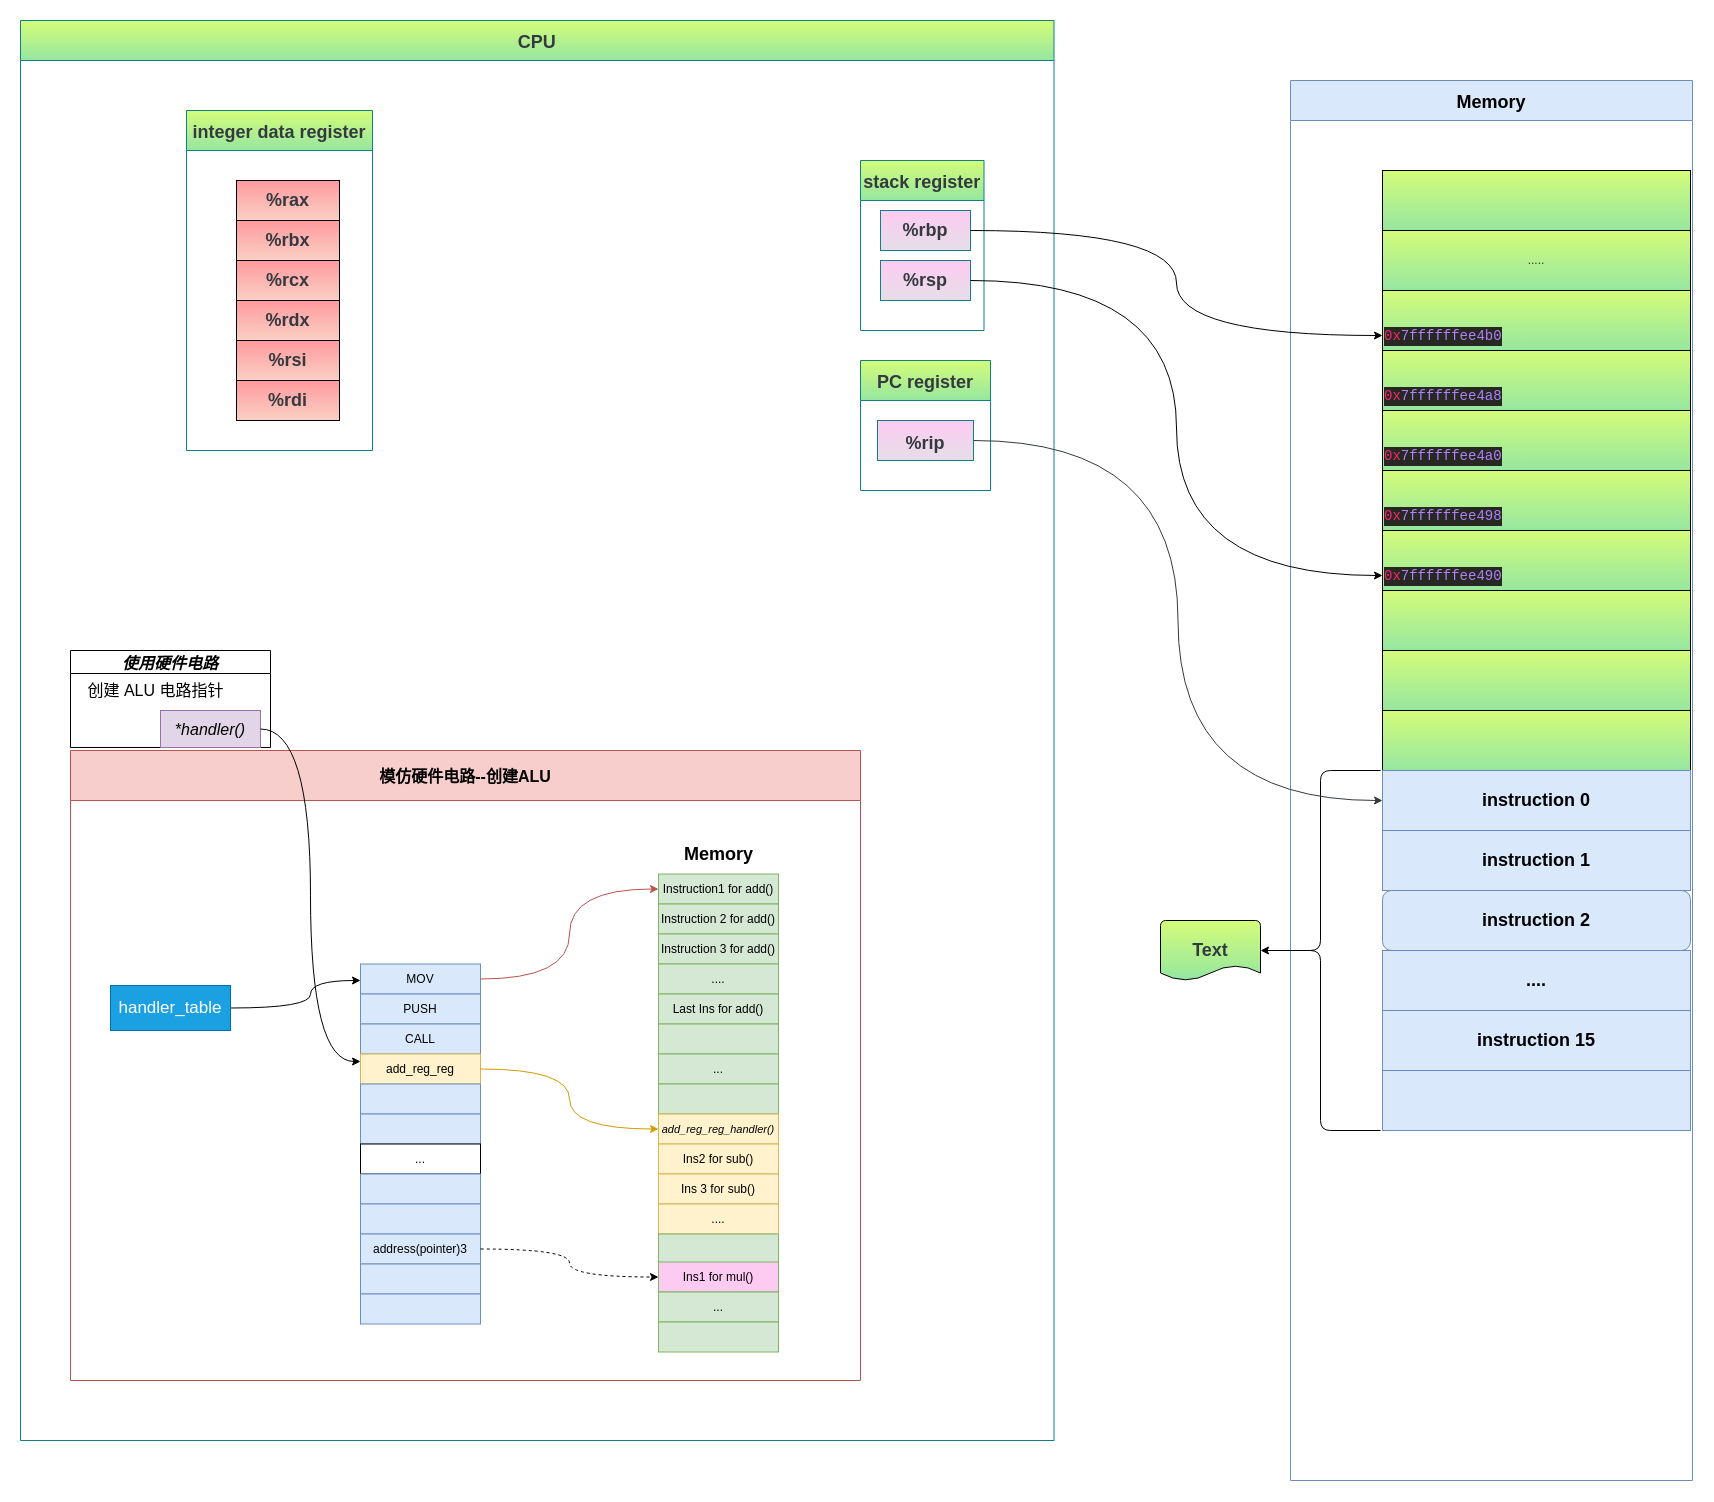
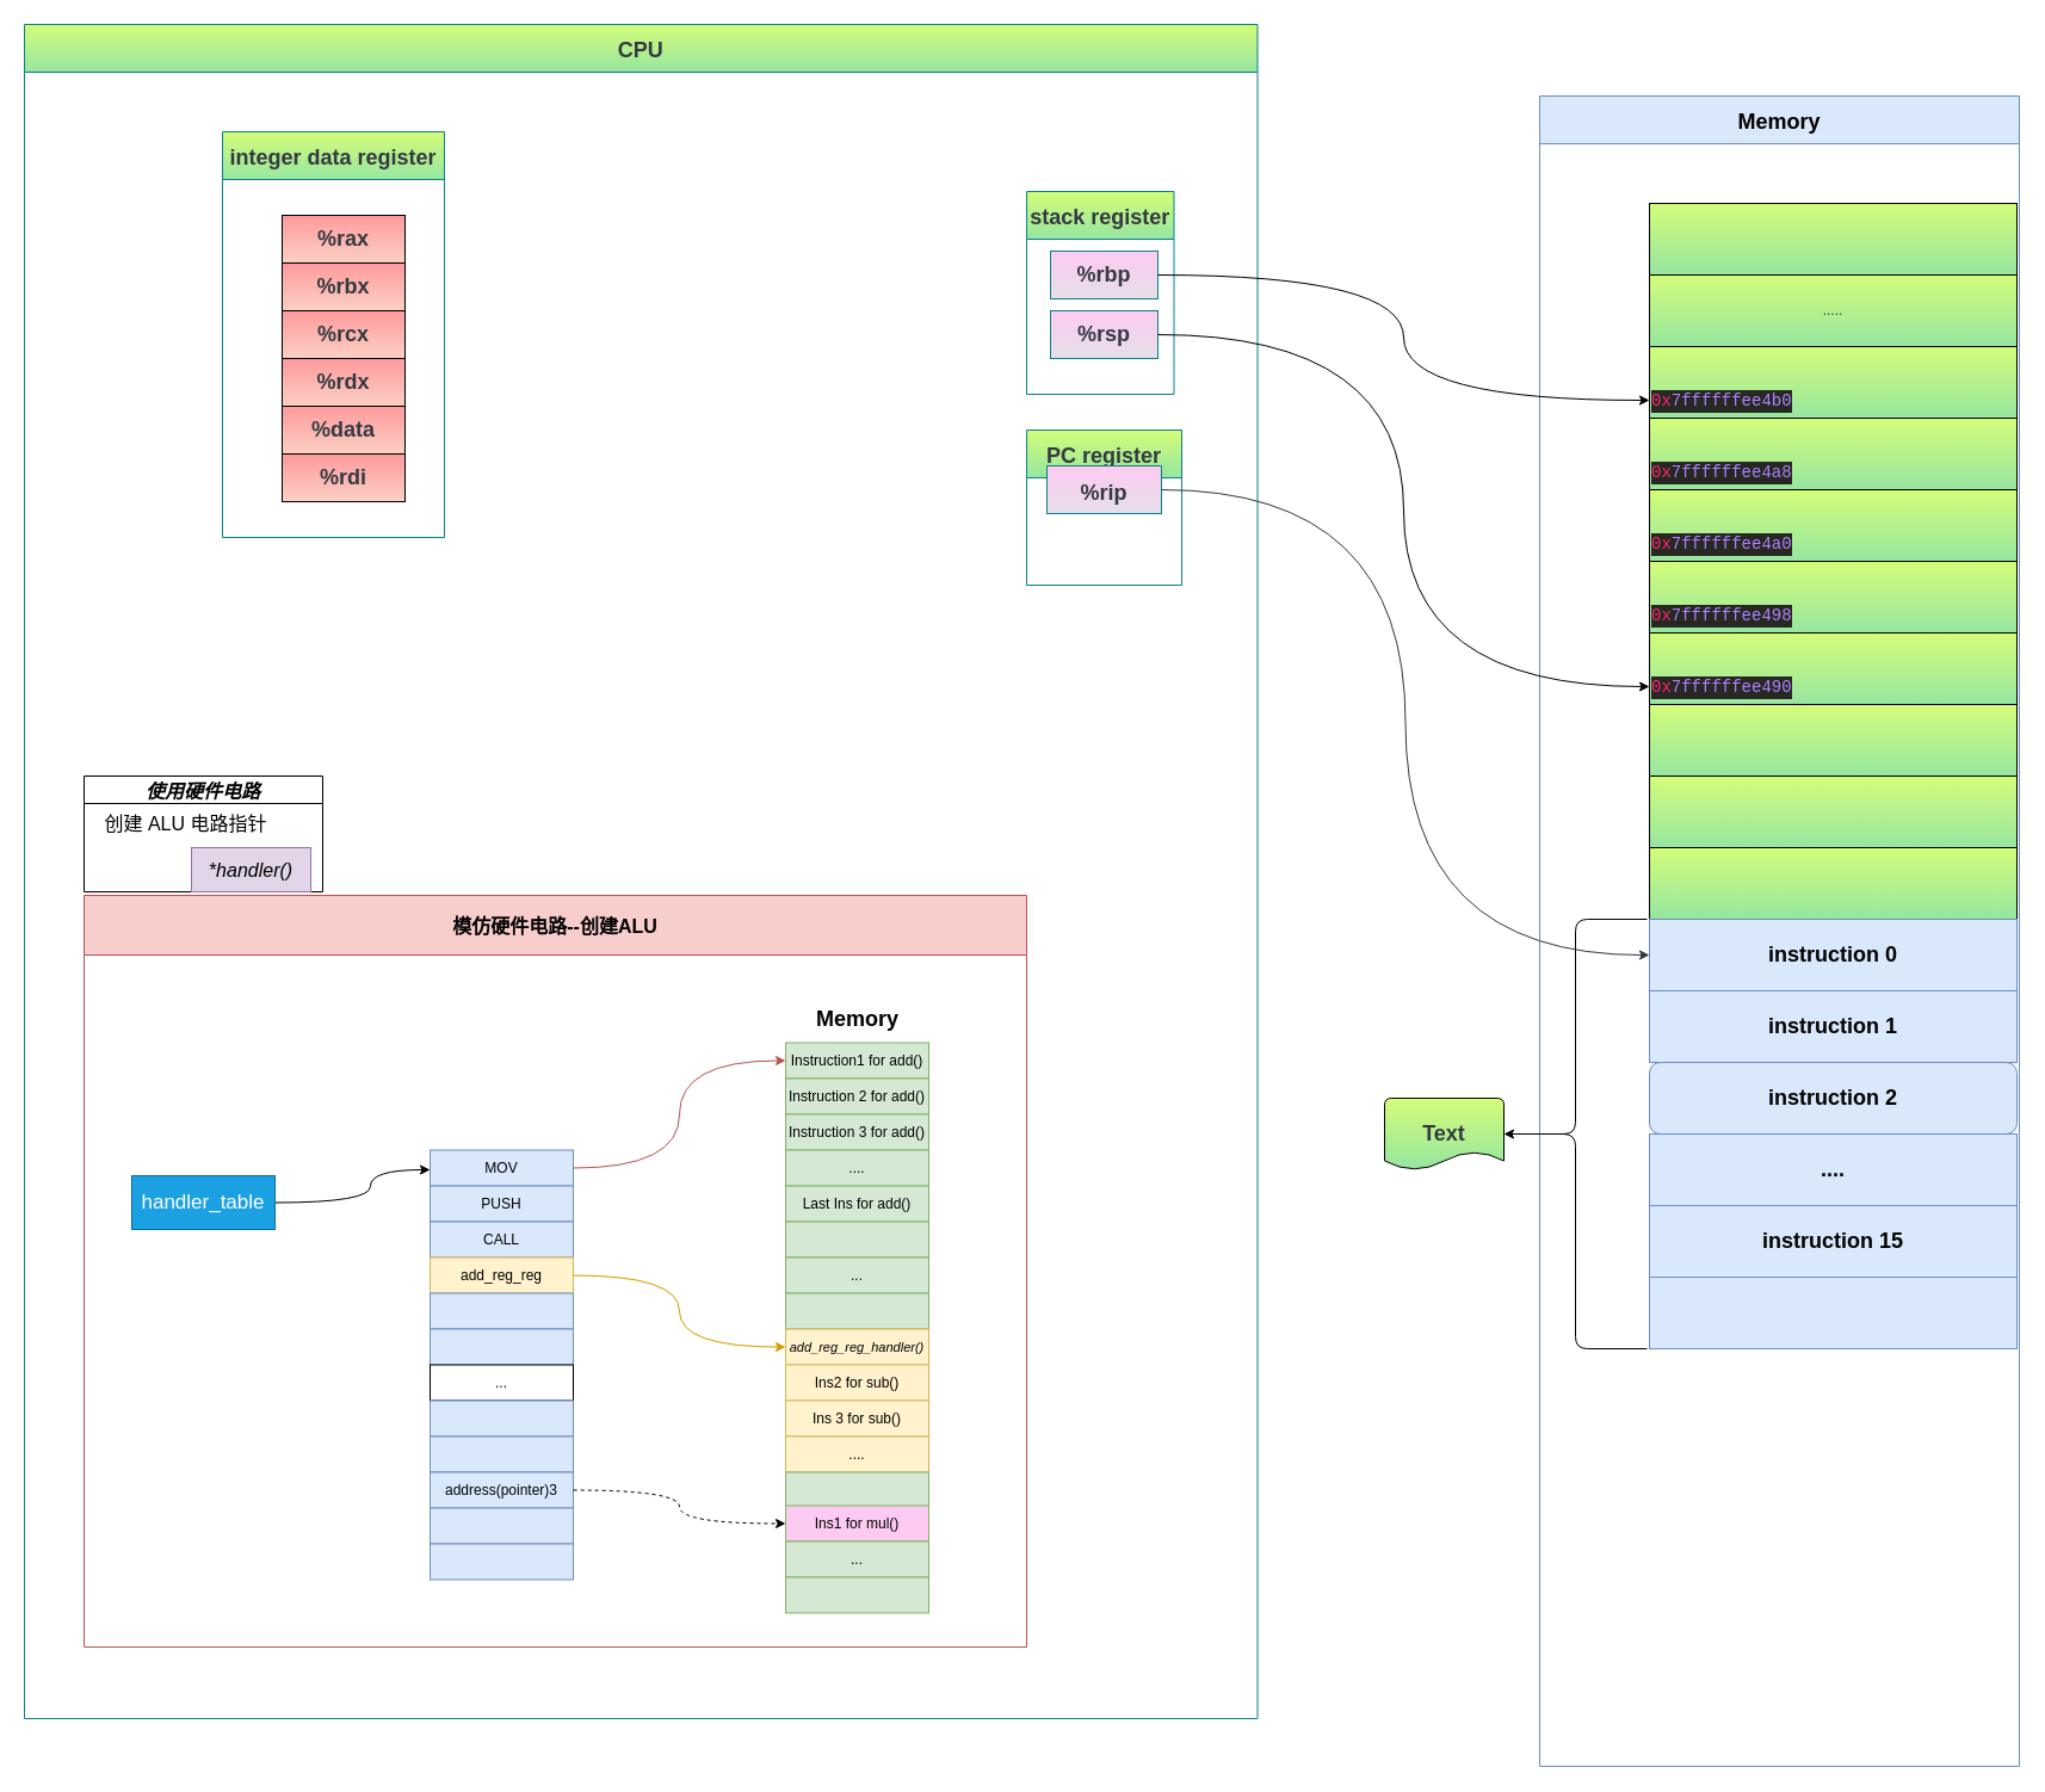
- <mxCell id="50" value="&lt;h2&gt;&lt;font&gt;%rsi&lt;/font&gt;&lt;/h2&gt;" style="rounded=0;whiteSpace=wrap;html=1;fillColor=#ff9a9e;gradientColor=#fad0c4;&#10;&#10;background-image: linear-gradient(45deg, #ff9a9e 0%, #fad0c4 99%, #fad0c4 100%);sketch=0;fontColor=#343A40;" vertex="1" parent="45"><mxGeometry x="50" y="230" width="103" height="40" as="geometry" /></mxCell>
+ <mxCell id="50" value="&lt;h2&gt;&lt;font&gt;%data&lt;/font&gt;&lt;/h2&gt;" style="rounded=0;whiteSpace=wrap;html=1;fillColor=#ff9a9e;gradientColor=#fad0c4;&#10;&#10;background-image: linear-gradient(45deg, #ff9a9e 0%, #fad0c4 99%, #fad0c4 100%);sketch=0;fontColor=#343A40;" vertex="1" parent="45"><mxGeometry x="50" y="230" width="103" height="40" as="geometry" /></mxCell>
- <mxCell id="53" value="&lt;h2&gt;&lt;font style=&quot;font-size: 18px&quot; color=&quot;#343a40&quot;&gt;%rip&lt;/font&gt;&lt;/h2&gt;" style="rounded=0;whiteSpace=wrap;html=1;fontColor=#FF99CC;fillColor=#fdcbf1;gradientColor=#e6dee9;fontSize=18;startSize=40;strokeColor=#0e8088;" parent="52" vertex="1"><mxGeometry x="17" y="60" width="96" height="40" as="geometry" /></mxCell>
+ <mxCell id="53" value="&lt;h2&gt;&lt;font style=&quot;font-size: 18px&quot; color=&quot;#343a40&quot;&gt;%rip&lt;/font&gt;&lt;/h2&gt;" style="rounded=0;whiteSpace=wrap;html=1;fontColor=#FF99CC;fillColor=#fdcbf1;gradientColor=#e6dee9;fontSize=18;startSize=40;strokeColor=#0e8088;" parent="52" vertex="1"><mxGeometry x="17" y="30" width="96" height="40" as="geometry" /></mxCell>
- <mxCell id="41" style="edgeStyle=orthogonalEdgeStyle;curved=1;rounded=0;orthogonalLoop=1;jettySize=auto;html=1;exitX=1;exitY=0.5;exitDx=0;exitDy=0;entryX=0;entryY=0.25;entryDx=0;entryDy=0;fontSize=16;" parent="2" source="40" target="6" edge="1"><mxGeometry relative="1" as="geometry" /></mxCell>
